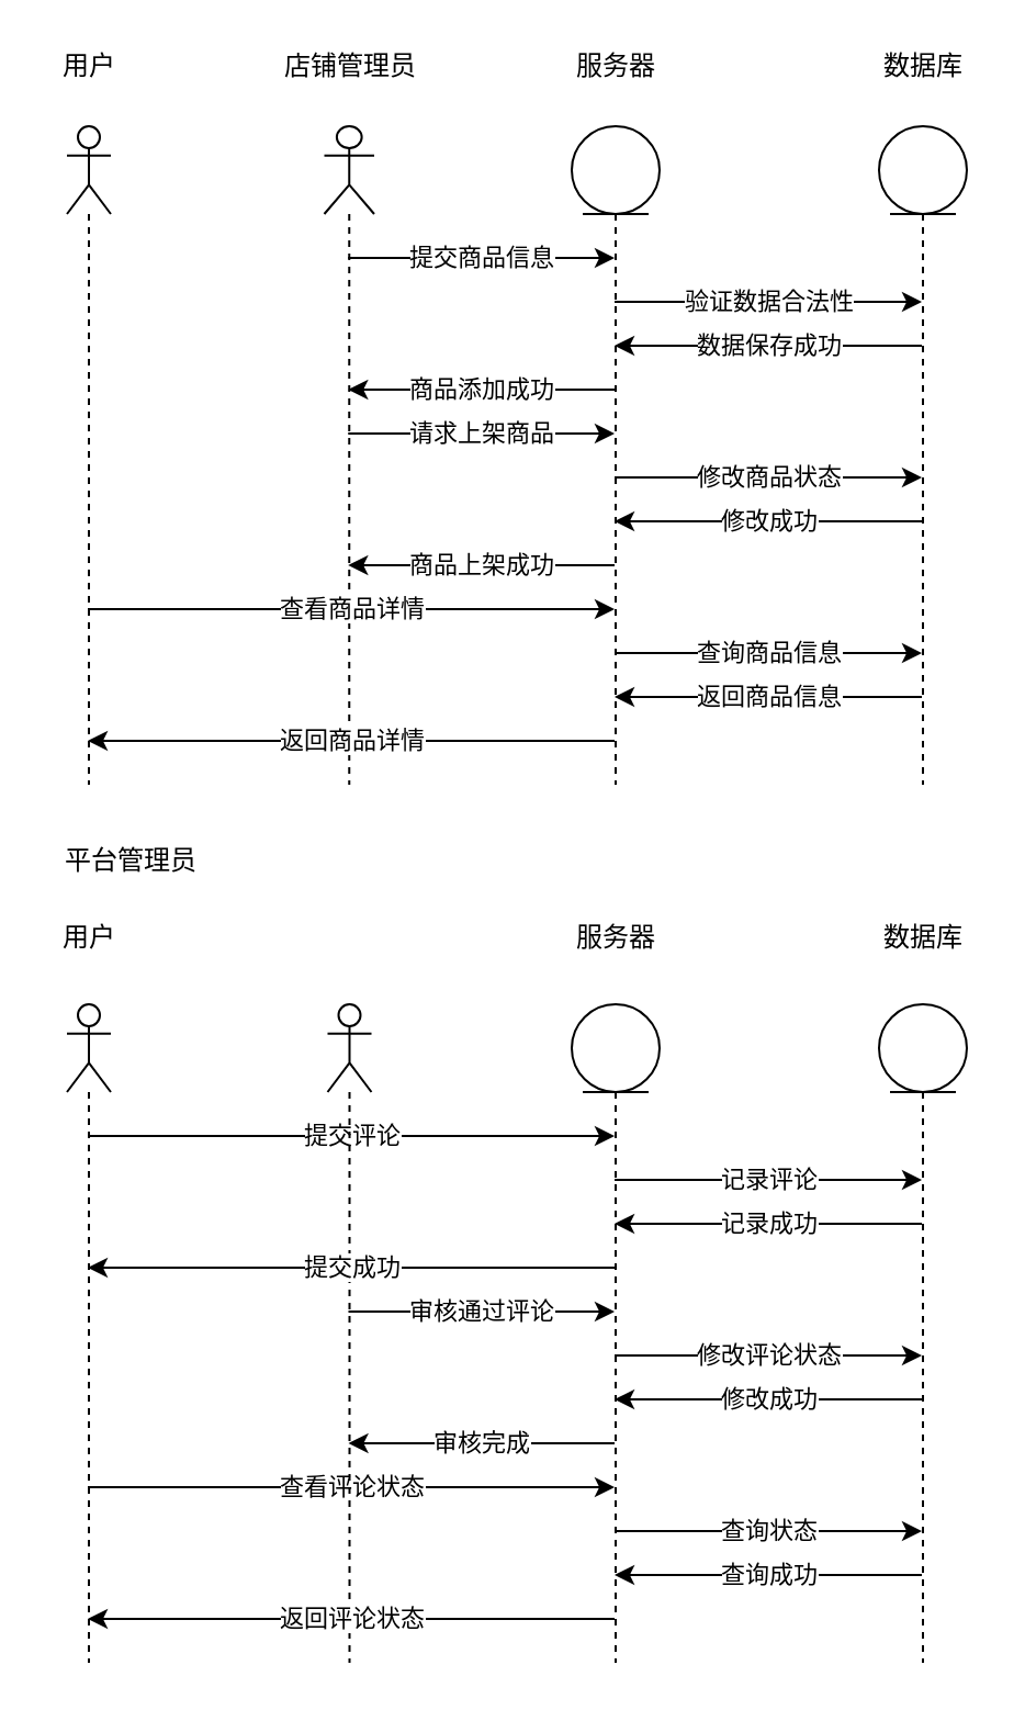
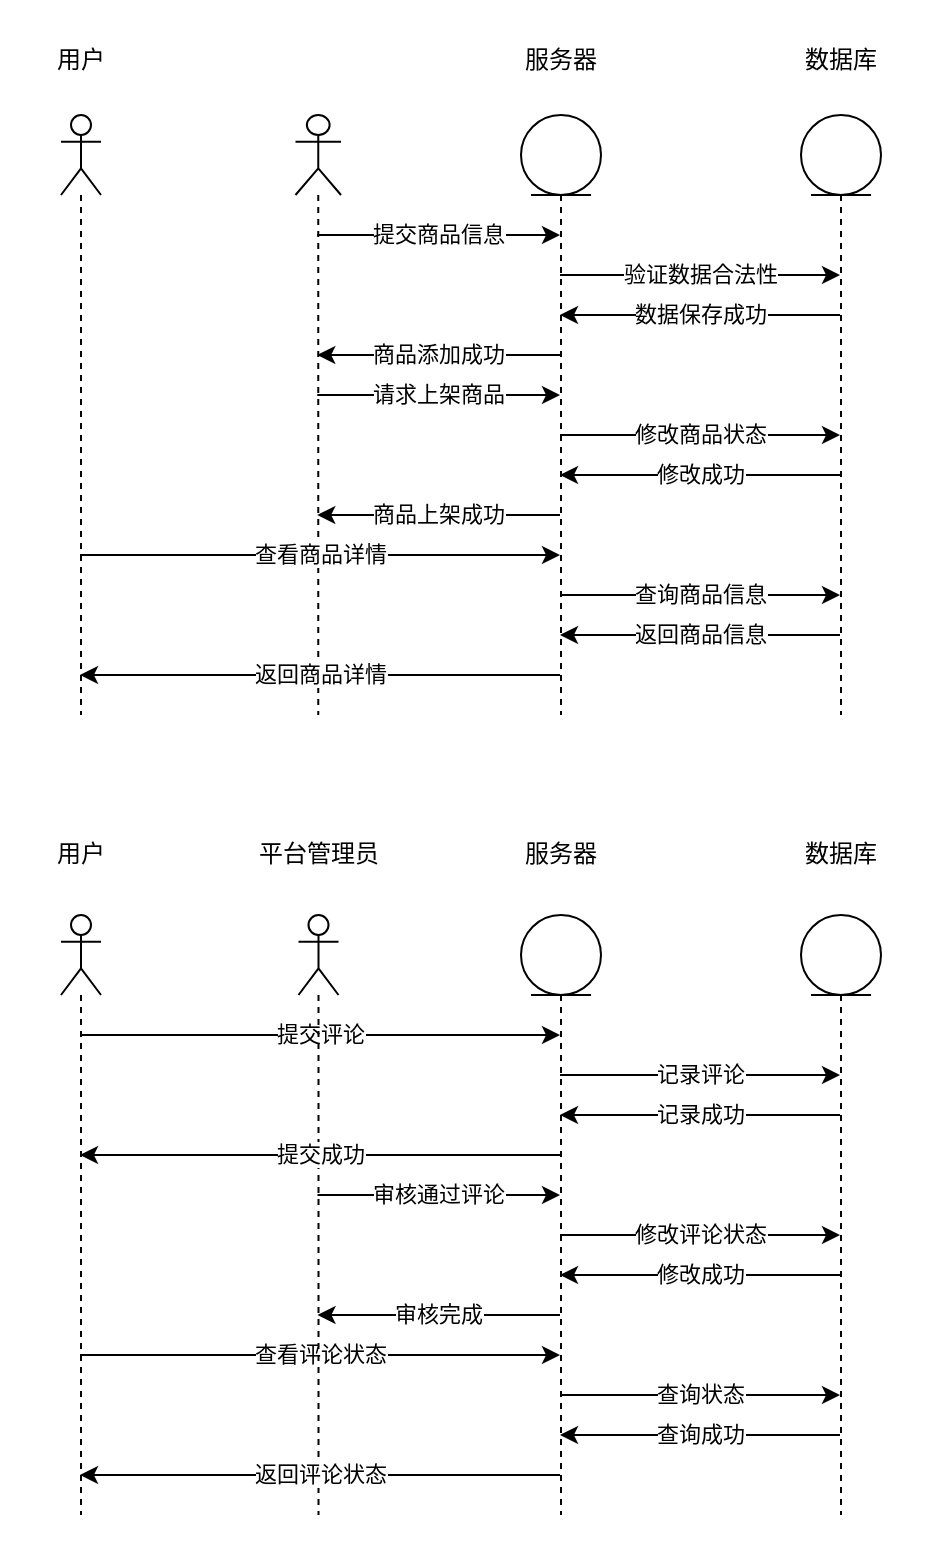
- <mxCell id="23" value="店铺管理员" style="text;html=1;align=center;verticalAlign=middle;resizable=0;points=[];autosize=1;" vertex="1" parent="1"><mxGeometry x="118.75" y="20" width="80" height="20" as="geometry" /></mxCell>
- <mxCell id="8" value="平台管理员" style="text;html=1;align=center;verticalAlign=middle;resizable=0;points=[];autosize=1;" vertex="1" parent="1"><mxGeometry x="18.75" y="382" width="80" height="20" as="geometry" /></mxCell>
+ <mxCell id="8" value="平台管理员" style="text;html=1;align=center;verticalAlign=middle;resizable=0;points=[];autosize=1;" vertex="1" parent="1"><mxGeometry x="118.75" y="417" width="80" height="20" as="geometry" /></mxCell>
